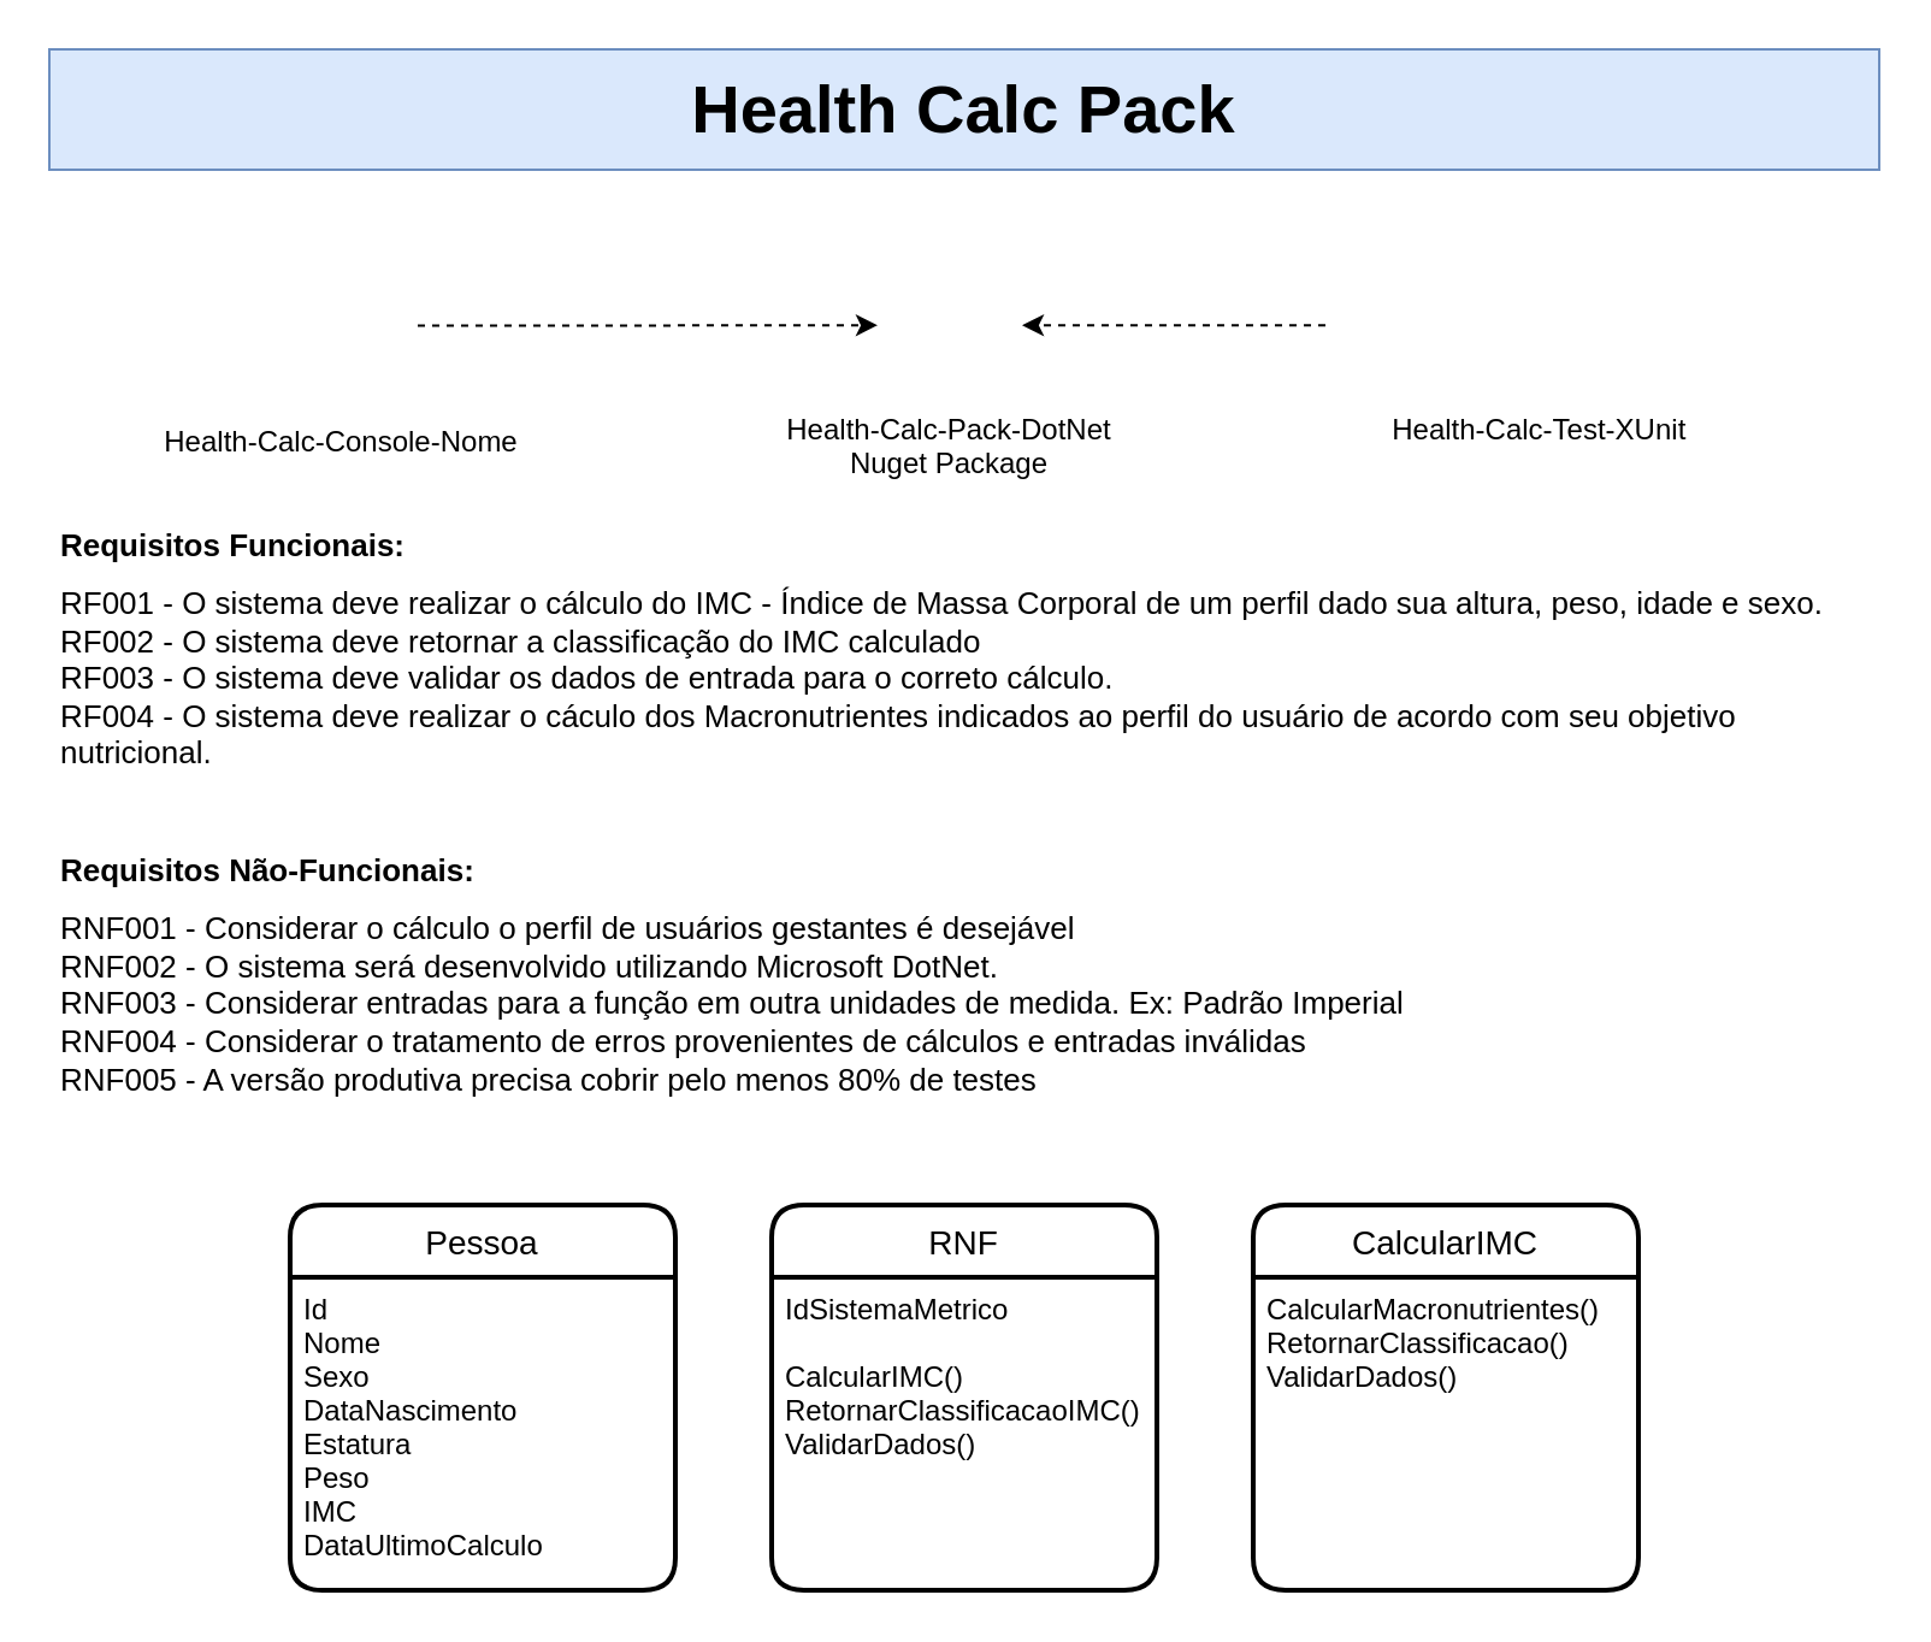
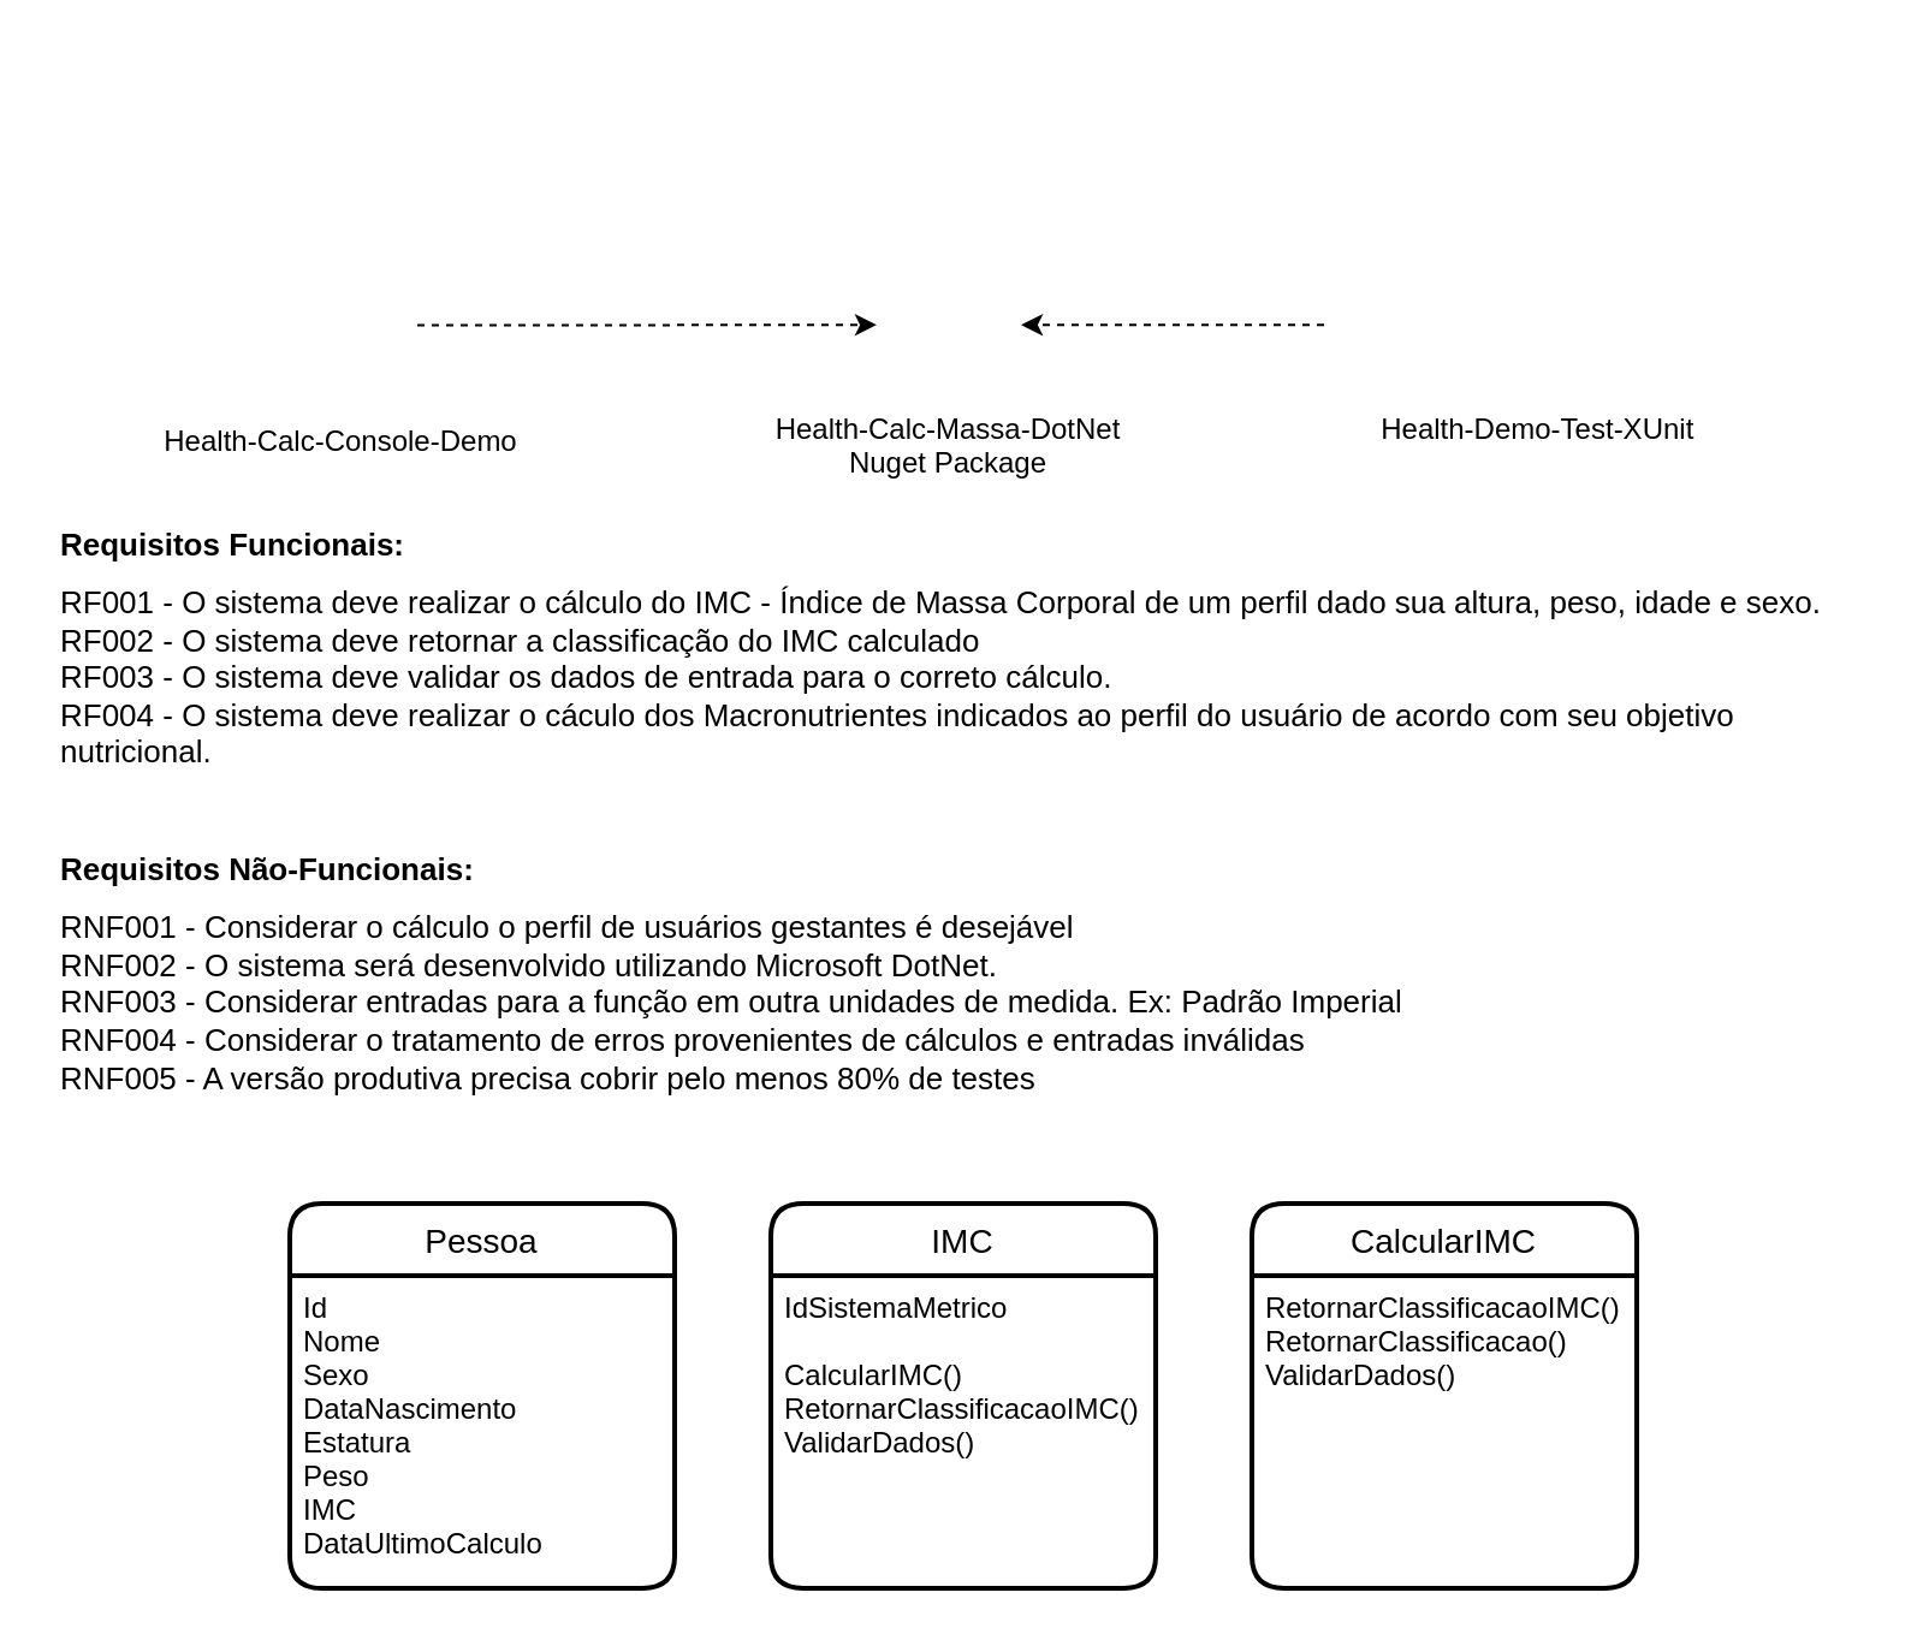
- <mxCell id="2" value="Health Calc Pack" style="text;html=1;strokeColor=#6c8ebf;fillColor=#dae8fc;align=center;verticalAlign=middle;whiteSpace=wrap;rounded=0;fontSize=28;fontStyle=1" vertex="1" parent="1"><mxGeometry x="20" y="20" width="760" height="50" as="geometry" /></mxCell>
- <mxCell id="3" value="Health-Calc-Pack-DotNet&#10;Nuget Package" style="shape=image;verticalLabelPosition=bottom;labelBackgroundColor=default;verticalAlign=top;aspect=fixed;imageAspect=0;image=https://upload.wikimedia.org/wikipedia/commons/thumb/2/25/NuGet_project_logo.svg/512px-NuGet_project_logo.svg.png;" vertex="1" parent="1"><mxGeometry x="364" y="104.63" width="60" height="60" as="geometry" /></mxCell>
+ <mxCell id="3" value="Health-Calc-Massa-DotNet&#10;Nuget Package" style="shape=image;verticalLabelPosition=bottom;labelBackgroundColor=default;verticalAlign=top;aspect=fixed;imageAspect=0;image=https://upload.wikimedia.org/wikipedia/commons/thumb/2/25/NuGet_project_logo.svg/512px-NuGet_project_logo.svg.png;" vertex="1" parent="1"><mxGeometry x="364" y="104.63" width="60" height="60" as="geometry" /></mxCell>
- <mxCell id="5" value="Health-Calc-Test-XUnit" style="shape=image;verticalLabelPosition=bottom;labelBackgroundColor=default;verticalAlign=top;aspect=fixed;imageAspect=0;image=http://blog.qa-services.dev/wp-content/uploads/2020/03/xUnitLogo-e1584384960711.png;" vertex="1" parent="1"><mxGeometry x="550" y="104.63" width="178.29" height="60" as="geometry" /></mxCell>
+ <mxCell id="5" value="Health-Demo-Test-XUnit" style="shape=image;verticalLabelPosition=bottom;labelBackgroundColor=default;verticalAlign=top;aspect=fixed;imageAspect=0;image=http://blog.qa-services.dev/wp-content/uploads/2020/03/xUnitLogo-e1584384960711.png;" vertex="1" parent="1"><mxGeometry x="550" y="104.63" width="178.29" height="60" as="geometry" /></mxCell>
- <mxCell id="7" value="Health-Calc-Console-Nome" style="shape=image;verticalLabelPosition=bottom;labelBackgroundColor=default;verticalAlign=top;aspect=fixed;imageAspect=0;image=https://styles.redditmedia.com/t5_2qhdf/styles/communityIcon_sk8k2hisvyv51.png;" vertex="1" parent="1"><mxGeometry x="110" y="100" width="63" height="69.26" as="geometry" /></mxCell>
+ <mxCell id="7" value="Health-Calc-Console-Demo" style="shape=image;verticalLabelPosition=bottom;labelBackgroundColor=default;verticalAlign=top;aspect=fixed;imageAspect=0;image=https://styles.redditmedia.com/t5_2qhdf/styles/communityIcon_sk8k2hisvyv51.png;" vertex="1" parent="1"><mxGeometry x="110" y="100" width="63" height="69.26" as="geometry" /></mxCell>
- <mxCell id="11" value="RNF" style="swimlane;childLayout=stackLayout;horizontal=1;startSize=30;horizontalStack=0;rounded=1;fontSize=14;fontStyle=0;strokeWidth=2;resizeParent=0;resizeLast=1;shadow=0;dashed=0;align=center;" vertex="1" parent="1"><mxGeometry x="320" y="500" width="160" height="160" as="geometry" /></mxCell>
+ <mxCell id="11" value="IMC" style="swimlane;childLayout=stackLayout;horizontal=1;startSize=30;horizontalStack=0;rounded=1;fontSize=14;fontStyle=0;strokeWidth=2;resizeParent=0;resizeLast=1;shadow=0;dashed=0;align=center;" vertex="1" parent="1"><mxGeometry x="320" y="500" width="160" height="160" as="geometry" /></mxCell>
- <mxCell id="14" value="CalcularMacronutrientes()&#10;RetornarClassificacao()&#10;ValidarDados()" style="align=left;strokeColor=none;fillColor=none;spacingLeft=4;fontSize=12;verticalAlign=top;resizable=0;rotatable=0;part=1;" vertex="1" parent="13"><mxGeometry y="30" width="160" height="130" as="geometry" /></mxCell>
+ <mxCell id="14" value="RetornarClassificacaoIMC()&#10;RetornarClassificacao()&#10;ValidarDados()" style="align=left;strokeColor=none;fillColor=none;spacingLeft=4;fontSize=12;verticalAlign=top;resizable=0;rotatable=0;part=1;" vertex="1" parent="13"><mxGeometry y="30" width="160" height="130" as="geometry" /></mxCell>
